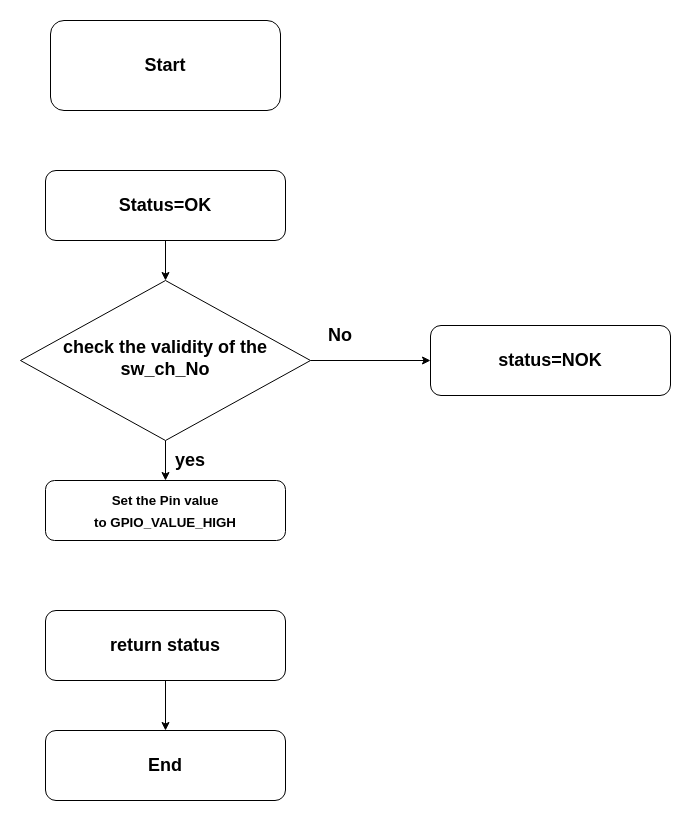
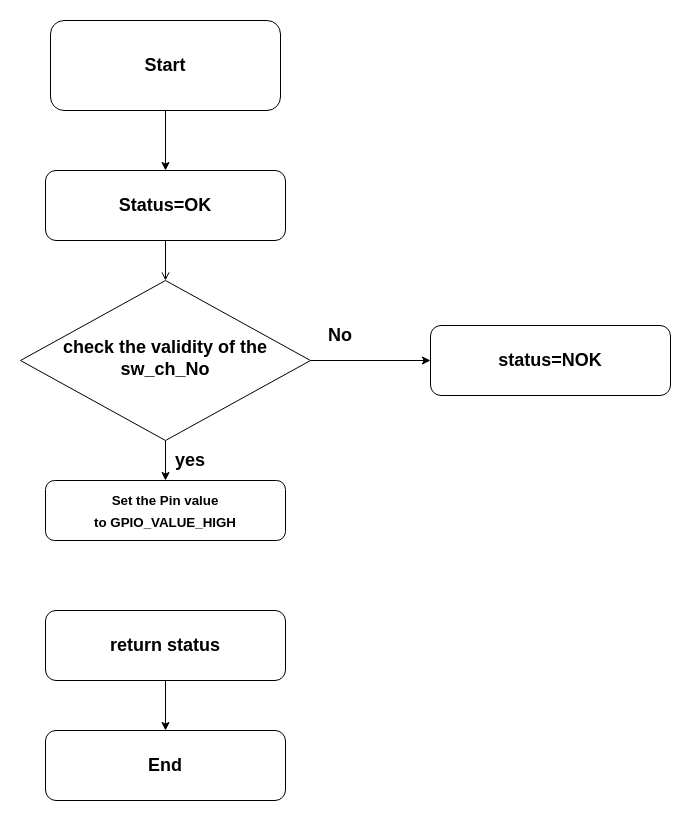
+ <mxCell id="2" style="edgeStyle=orthogonalEdgeStyle;rounded=0;orthogonalLoop=1;jettySize=auto;html=1;exitX=0.5;exitY=1;exitDx=0;exitDy=0;entryX=0.5;entryY=0;entryDx=0;entryDy=0;fontColor=#FFFFFF;" edge="1" parent="1" source="3" target="15"><mxGeometry relative="1" as="geometry" /></mxCell>
- <mxCell id="14" value="" style="edgeStyle=orthogonalEdgeStyle;rounded=0;orthogonalLoop=1;jettySize=auto;html=1;fontColor=#FFFFFF;" edge="1" parent="1" source="15" target="6"><mxGeometry relative="1" as="geometry" /></mxCell>
+ <mxCell id="14" value="" style="edgeStyle=orthogonalEdgeStyle;rounded=0;orthogonalLoop=1;jettySize=auto;html=1;fontColor=#FFFFFF;endArrow=open;" edge="1" parent="1" source="15" target="6"><mxGeometry relative="1" as="geometry" /></mxCell>
